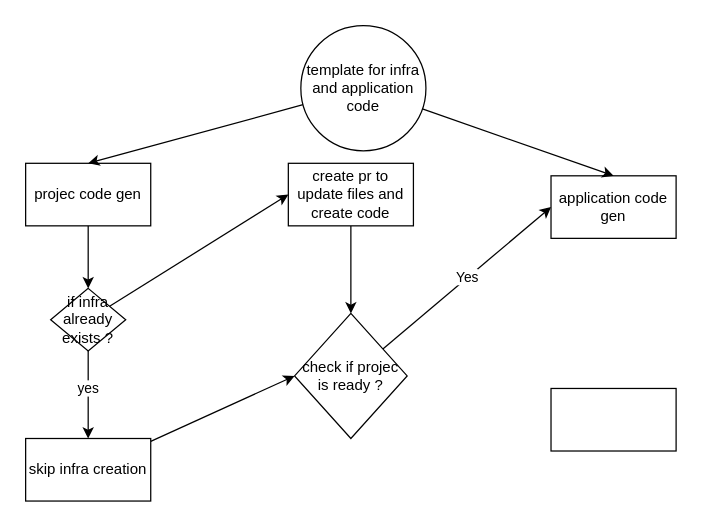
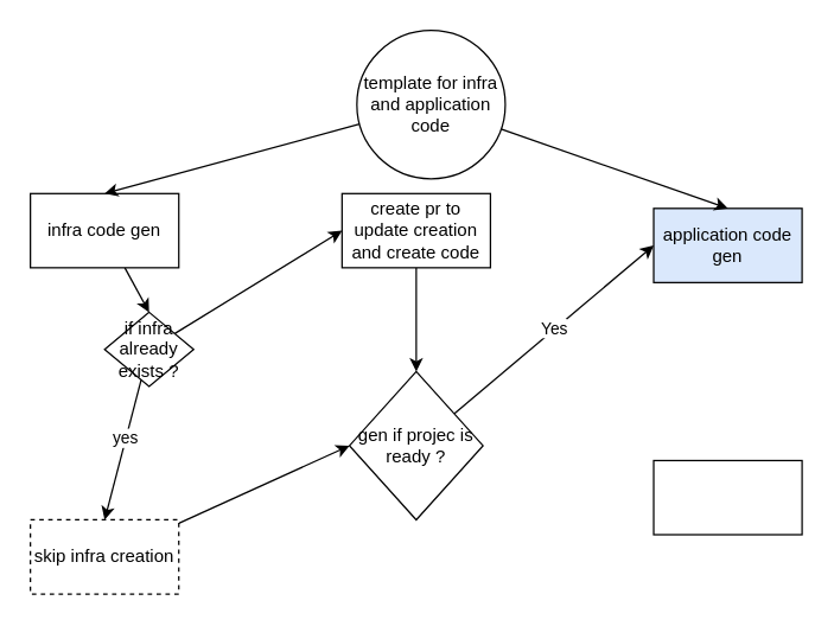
- <mxCell id="3" value="projec code gen" style="html=1;dashed=0;whiteSpace=wrap;" vertex="1" parent="1"><mxGeometry x="20" y="130" width="100" height="50" as="geometry" /></mxCell>
+ <mxCell id="3" value="infra code gen" style="html=1;dashed=0;whiteSpace=wrap;" vertex="1" parent="1"><mxGeometry x="20" y="130" width="100" height="50" as="geometry" /></mxCell>
- <mxCell id="15" value="create pr to update files and create code" style="html=1;dashed=0;whiteSpace=wrap;" vertex="1" parent="1"><mxGeometry x="230" y="130" width="100" height="50" as="geometry" /></mxCell>
+ <mxCell id="15" value="create pr to update creation and create code" style="html=1;dashed=0;whiteSpace=wrap;" vertex="1" parent="1"><mxGeometry x="230" y="130" width="100" height="50" as="geometry" /></mxCell>
- <mxCell id="4" value="application code gen" style="html=1;dashed=0;whiteSpace=wrap;" vertex="1" parent="1"><mxGeometry x="440" y="140" width="100" height="50" as="geometry" /></mxCell>
+ <mxCell id="4" value="application code gen" style="html=1;dashed=0;whiteSpace=wrap;fillColor=#dae8fc;" vertex="1" parent="1"><mxGeometry x="440" y="140" width="100" height="50" as="geometry" /></mxCell>
- <mxCell id="13" value="if infra already exists ?" style="shape=rhombus;html=1;dashed=0;whiteSpace=wrap;perimeter=rhombusPerimeter;" vertex="1" parent="1"><mxGeometry x="40" y="230" width="60" height="50" as="geometry" /></mxCell>
+ <mxCell id="13" value="if infra already exists ?" style="shape=rhombus;html=1;dashed=0;whiteSpace=wrap;perimeter=rhombusPerimeter;" vertex="1" parent="1"><mxGeometry x="70" y="210" width="60" height="50" as="geometry" /></mxCell>
- <mxCell id="18" value="check if projec is ready ?" style="shape=rhombus;html=1;dashed=0;whiteSpace=wrap;perimeter=rhombusPerimeter;" vertex="1" parent="1"><mxGeometry x="235" y="250" width="90" height="100" as="geometry" /></mxCell>
+ <mxCell id="18" value="gen if projec is ready ?" style="shape=rhombus;html=1;dashed=0;whiteSpace=wrap;perimeter=rhombusPerimeter;" vertex="1" parent="1"><mxGeometry x="235" y="250" width="90" height="100" as="geometry" /></mxCell>
- <mxCell id="9" value="skip infra creation" style="html=1;dashed=0;whiteSpace=wrap;" vertex="1" parent="1"><mxGeometry x="20" y="350" width="100" height="50" as="geometry" /></mxCell>
+ <mxCell id="9" value="skip infra creation" style="html=1;dashed=1;whiteSpace=wrap;" vertex="1" parent="1"><mxGeometry x="20" y="350" width="100" height="50" as="geometry" /></mxCell>
